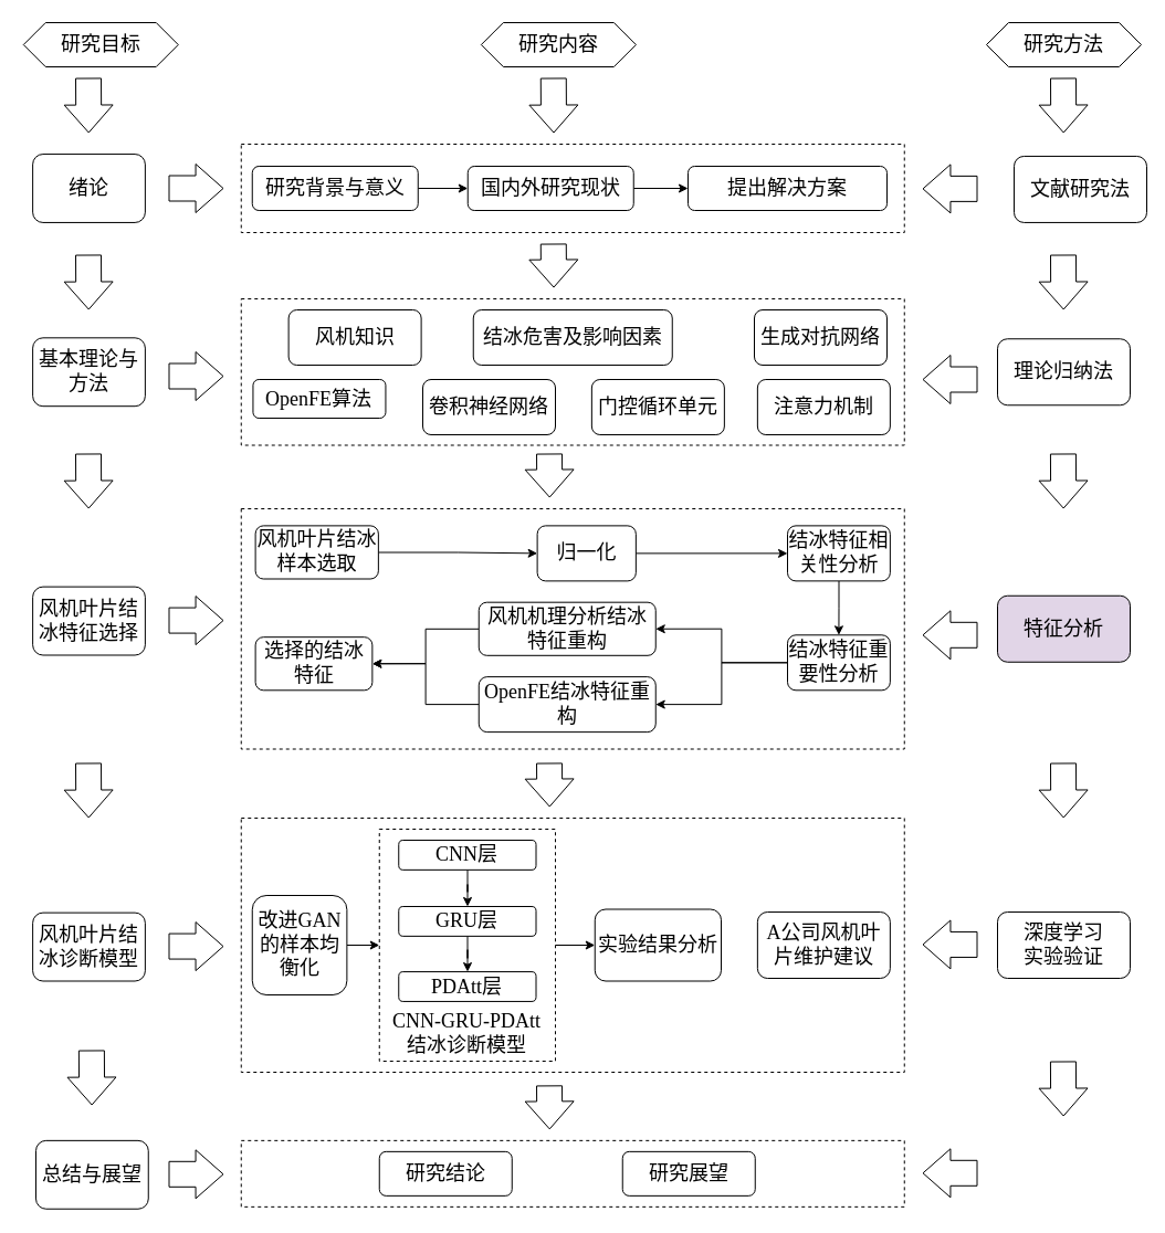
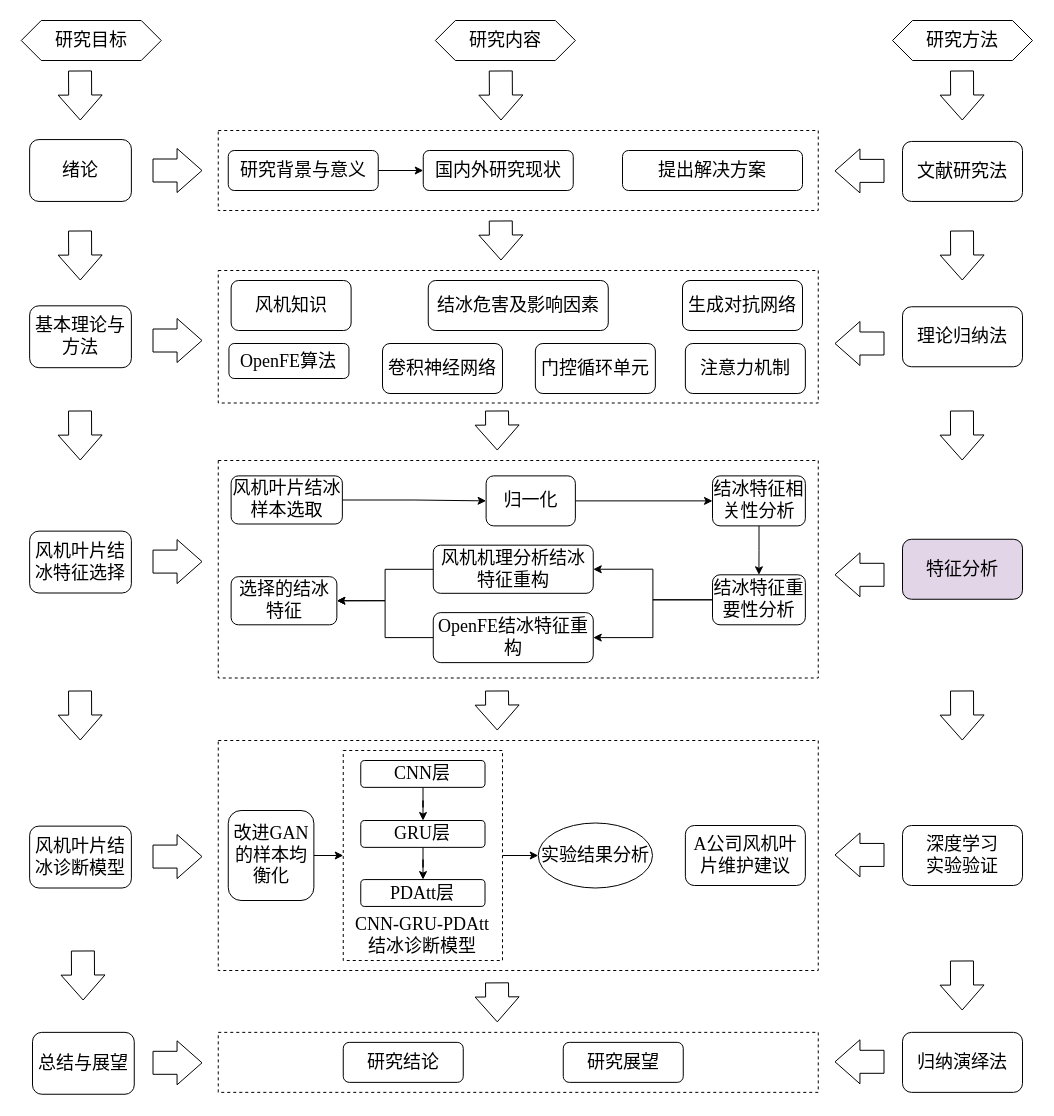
- <mxCell id="13" style="edgeStyle=orthogonalEdgeStyle;rounded=0;orthogonalLoop=1;jettySize=auto;html=1;" parent="1" source="14" target="12" edge="1"><mxGeometry relative="1" as="geometry" /></mxCell>
- <mxCell id="71" value="&lt;span style=&quot;font-size: 18px;&quot;&gt;&lt;font face=&quot;SimSun&quot;&gt;文献研究法&lt;/font&gt;&lt;/span&gt;" style="rounded=1;whiteSpace=wrap;html=1;" parent="1" vertex="1"><mxGeometry x="917" y="140.94" width="120" height="60" as="geometry" /></mxCell>
+ <mxCell id="71" value="&lt;span style=&quot;font-size: 18px;&quot;&gt;&lt;font face=&quot;SimSun&quot;&gt;文献研究法&lt;/font&gt;&lt;/span&gt;" style="rounded=1;whiteSpace=wrap;html=1;" parent="1" vertex="1"><mxGeometry x="902" y="140.94" width="120" height="60" as="geometry" /></mxCell>
- <mxCell id="75" value="&lt;font face=&quot;SimSun&quot;&gt;&lt;span style=&quot;font-size: 18px;&quot;&gt;风机知识&lt;/span&gt;&lt;/font&gt;" style="rounded=1;whiteSpace=wrap;html=1;" parent="1" vertex="1"><mxGeometry x="260.62" y="280" width="120" height="50" as="geometry" /></mxCell>
+ <mxCell id="75" value="&lt;font face=&quot;SimSun&quot;&gt;&lt;span style=&quot;font-size: 18px;&quot;&gt;风机知识&lt;/span&gt;&lt;/font&gt;" style="rounded=1;whiteSpace=wrap;html=1;" parent="1" vertex="1"><mxGeometry x="230.62" y="280" width="120" height="50" as="geometry" /></mxCell>
- <mxCell id="22" value="&lt;span style=&quot;font-size: 18px;&quot;&gt;&lt;font face=&quot;SimSun&quot;&gt;实验结果分析&lt;/font&gt;&lt;/span&gt;" style="rounded=1;whiteSpace=wrap;html=1;" parent="1" vertex="1"><mxGeometry x="537.75" y="822.5" width="114.25" height="65" as="geometry" /></mxCell>
+ <mxCell id="22" value="&lt;span style=&quot;font-size: 18px;&quot;&gt;&lt;font face=&quot;SimSun&quot;&gt;实验结果分析&lt;/font&gt;&lt;/span&gt;" style="ellipse;whiteSpace=wrap;html=1;" parent="1" vertex="1"><mxGeometry x="537.75" y="822.5" width="114.25" height="65" as="geometry" /></mxCell>
+ <mxCell id="68" value="&lt;span style=&quot;font-size: 18px;&quot;&gt;&lt;font face=&quot;SimSun&quot;&gt;归纳演绎法&lt;/font&gt;&lt;/span&gt;" style="rounded=1;whiteSpace=wrap;html=1;" parent="1" vertex="1"><mxGeometry x="902" y="1031.87" width="120" height="60" as="geometry" /></mxCell>
